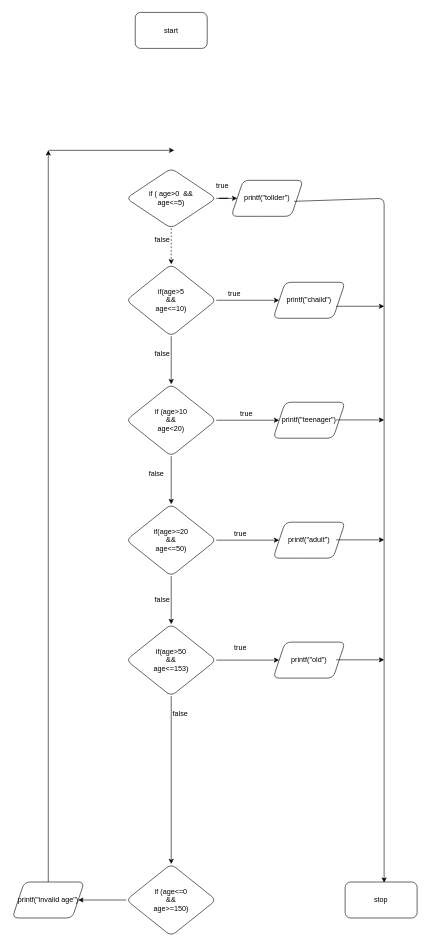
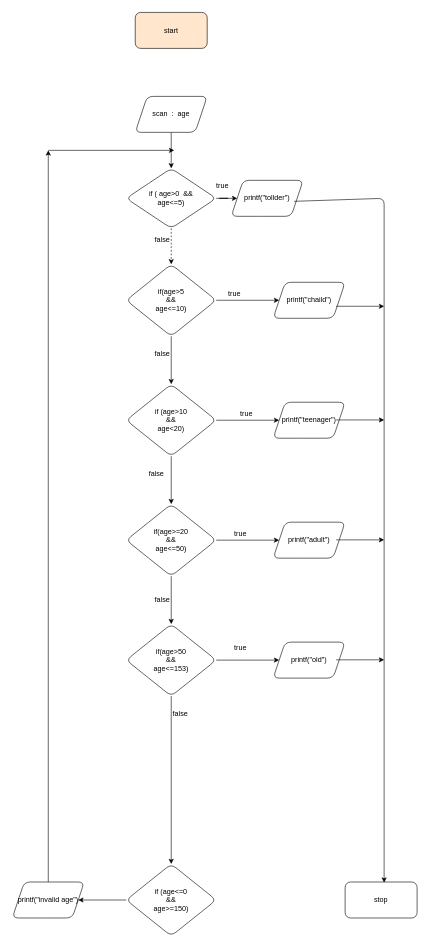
- <mxCell id="2" value="start" style="rounded=1;whiteSpace=wrap;html=1;" parent="1" vertex="1"><mxGeometry x="225" y="20" width="120" height="60" as="geometry" /></mxCell>
+ <mxCell id="2" value="start" style="rounded=1;whiteSpace=wrap;html=1;fillColor=#ffe6cc;" parent="1" vertex="1"><mxGeometry x="225" y="20" width="120" height="60" as="geometry" /></mxCell>
+ <mxCell id="4" value="scan&amp;nbsp; :&amp;nbsp; age" style="shape=parallelogram;perimeter=parallelogramPerimeter;whiteSpace=wrap;html=1;fixedSize=1;rounded=1;" parent="1" vertex="1"><mxGeometry x="225" y="160" width="120" height="60" as="geometry" /></mxCell>
+ <mxCell id="3" value="" style="edgeStyle=orthogonalEdgeStyle;rounded=0;orthogonalLoop=1;jettySize=auto;html=1;" parent="1" source="4" target="7" edge="1"><mxGeometry relative="1" as="geometry" /></mxCell>
